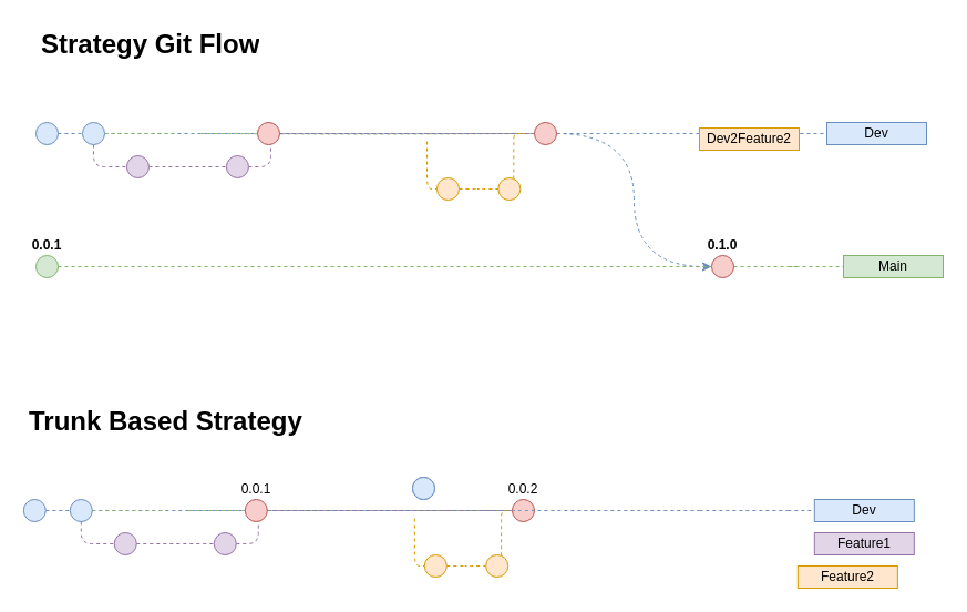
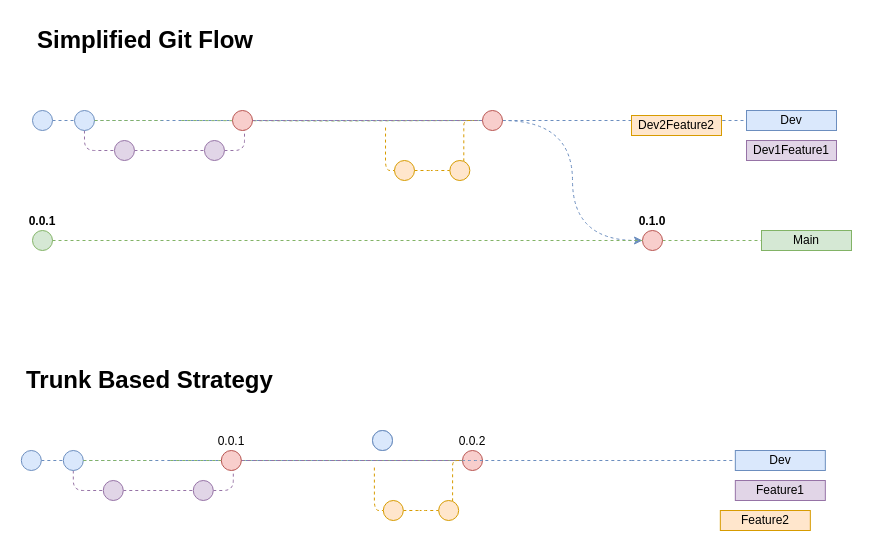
- <mxCell id="35" value="&lt;h1&gt;Strategy Git Flow&lt;/h1&gt;" style="text;html=1;strokeColor=none;fillColor=none;spacing=5;spacingTop=-20;whiteSpace=wrap;overflow=hidden;rounded=0;" parent="1" vertex="1"><mxGeometry x="32" y="20" width="393" height="200" as="geometry" /></mxCell>
+ <mxCell id="35" value="&lt;h1&gt;Simplified Git Flow&lt;/h1&gt;" style="text;html=1;strokeColor=none;fillColor=none;spacing=5;spacingTop=-20;whiteSpace=wrap;overflow=hidden;rounded=0;" parent="1" vertex="1"><mxGeometry x="32" y="20" width="393" height="200" as="geometry" /></mxCell>
+ <mxCell id="25" value="Dev1Feature1" style="text;html=1;strokeColor=#9673a6;fillColor=#e1d5e7;align=center;verticalAlign=middle;whiteSpace=wrap;rounded=0;" parent="1" vertex="1"><mxGeometry x="746" y="140" width="90" height="20" as="geometry" /></mxCell>
